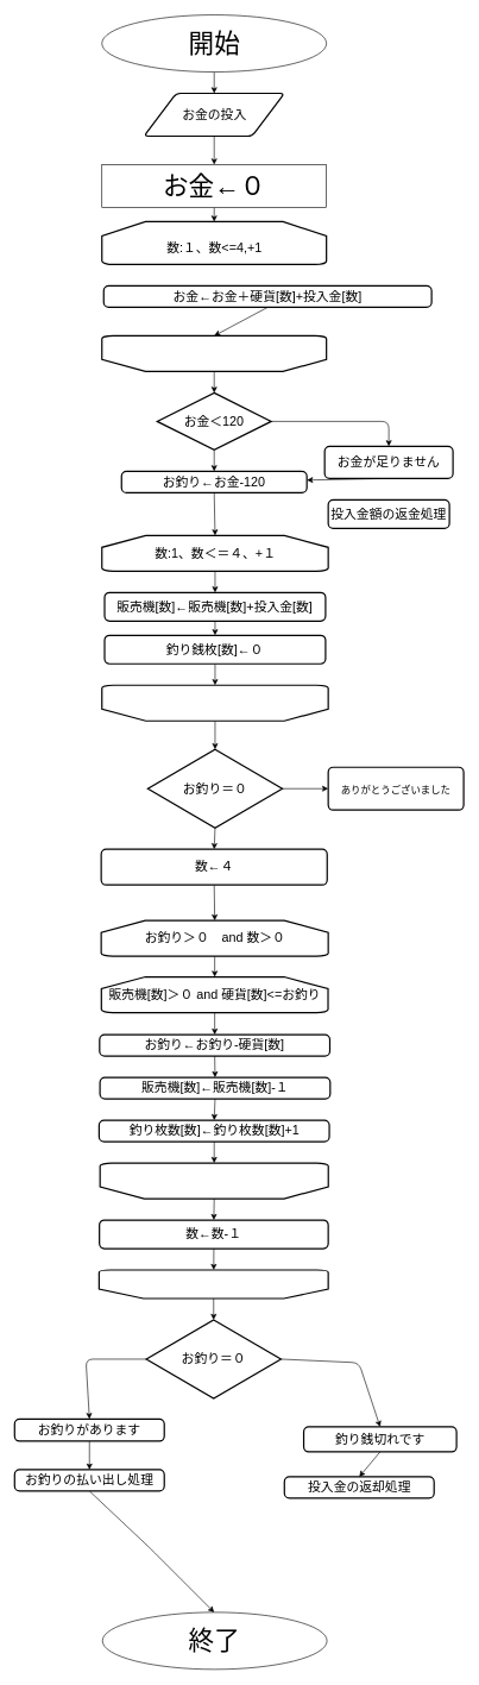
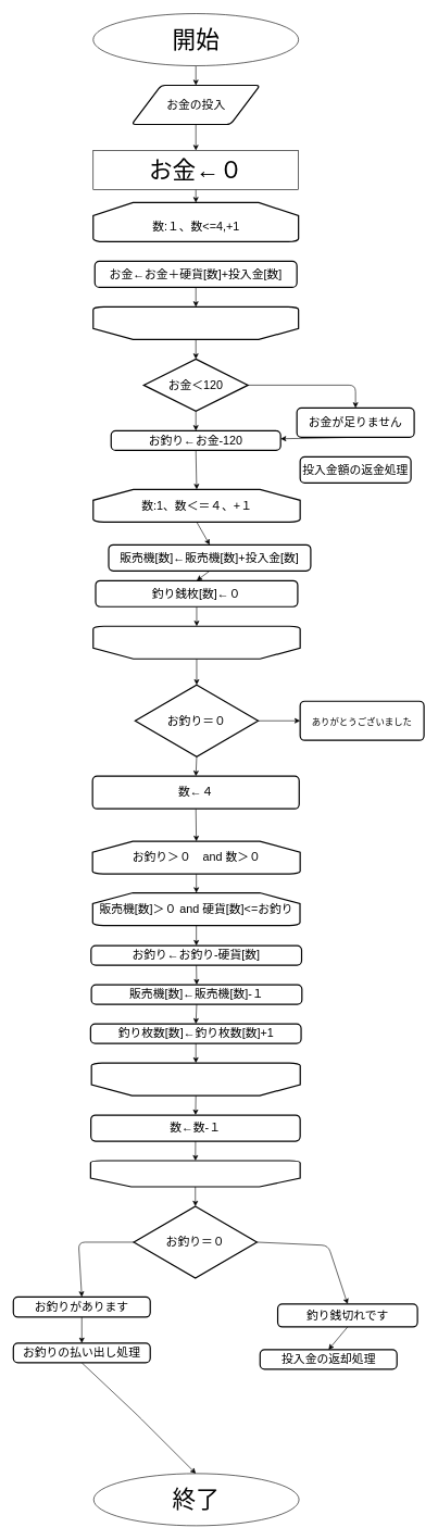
- <mxCell id="9" value="お金←お金＋硬貨[数]+投入金[数]" style="rounded=1;whiteSpace=wrap;html=1;absoluteArcSize=1;arcSize=14;strokeWidth=2;fontSize=18;gradientColor=none;" vertex="1" parent="1"><mxGeometry x="145" y="400" width="460" height="30" as="geometry" /></mxCell>
+ <mxCell id="9" value="お金←お金＋硬貨[数]+投入金[数]" style="rounded=1;whiteSpace=wrap;html=1;absoluteArcSize=1;arcSize=14;strokeWidth=2;fontSize=18;gradientColor=none;" vertex="1" parent="1"><mxGeometry x="145" y="400" width="310" height="40" as="geometry" /></mxCell>
- <mxCell id="26" value="販売機[数]←販売機[数]+投入金[数]" style="rounded=1;whiteSpace=wrap;html=1;absoluteArcSize=1;arcSize=14;strokeWidth=2;fontSize=18;gradientColor=none;" vertex="1" parent="1"><mxGeometry x="146.25" y="830" width="310" height="40" as="geometry" /></mxCell>
+ <mxCell id="26" value="販売機[数]←販売機[数]+投入金[数]" style="rounded=1;whiteSpace=wrap;html=1;absoluteArcSize=1;arcSize=14;strokeWidth=2;fontSize=18;gradientColor=none;" vertex="1" parent="1"><mxGeometry x="166.25" y="835" width="310" height="40" as="geometry" /></mxCell>
